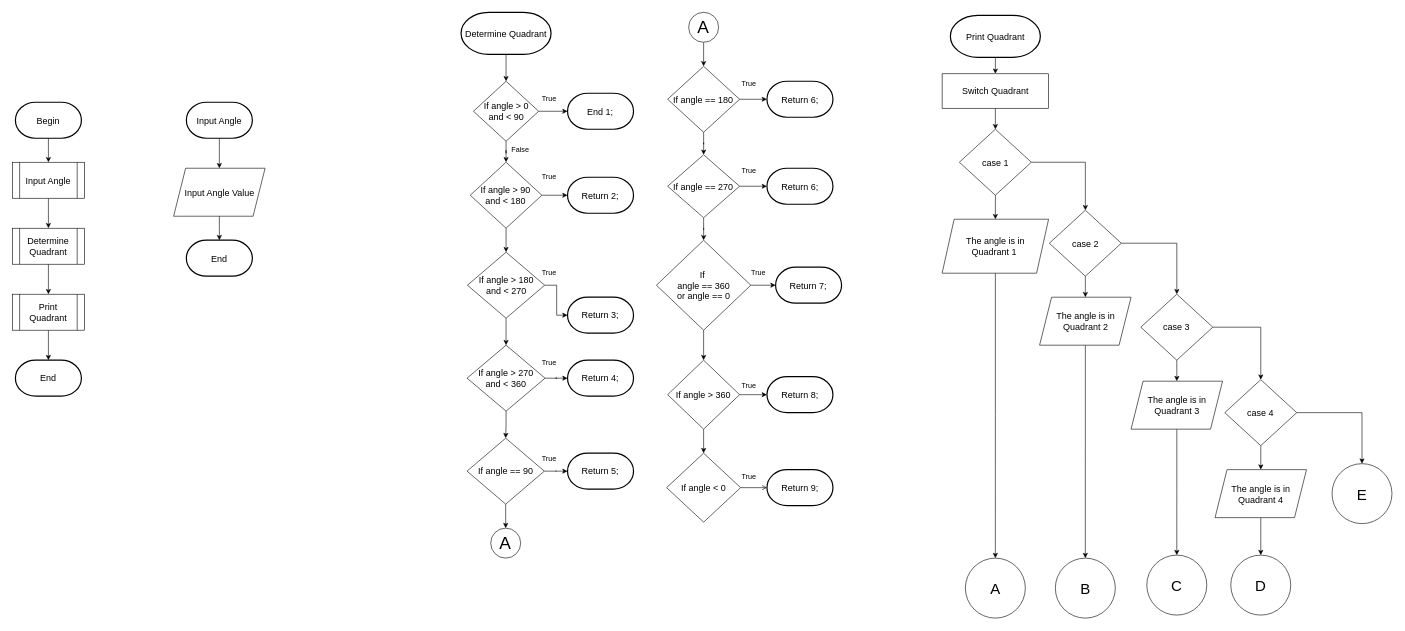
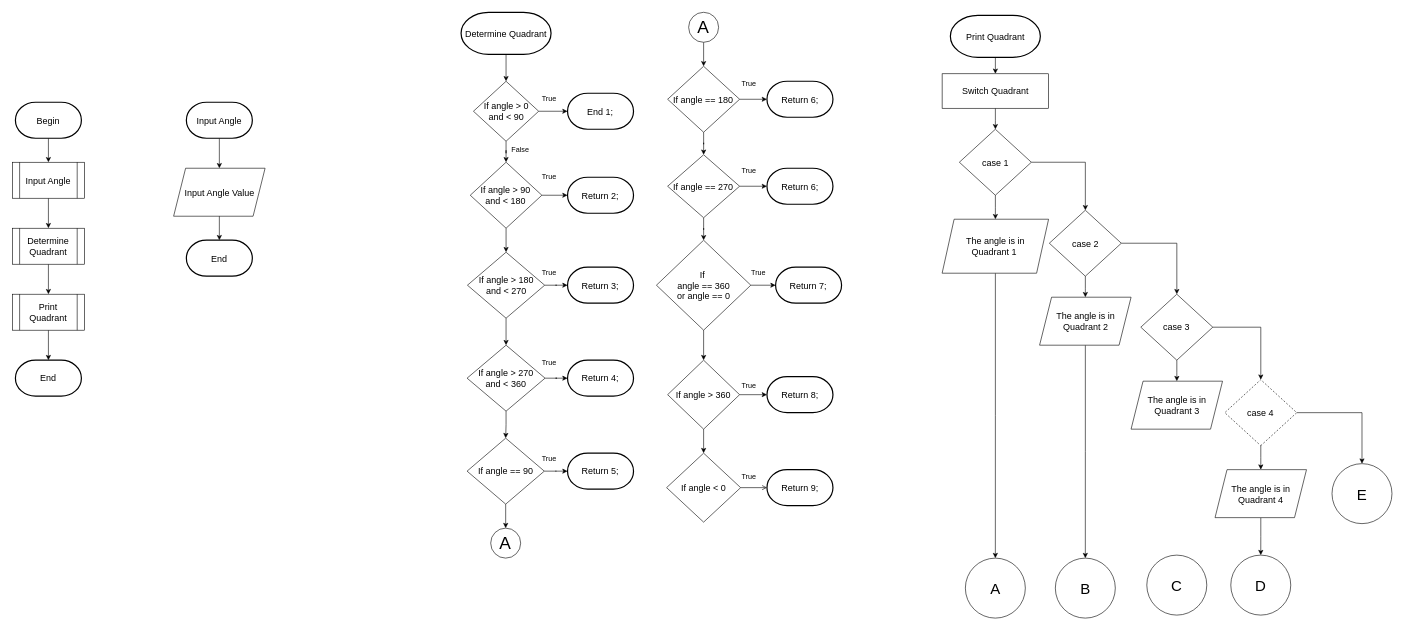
- <mxCell id="32" value="&lt;span style=&quot;font-size: 15px;&quot;&gt;Return 3;&lt;/span&gt;" style="strokeWidth=2;html=1;shape=mxgraph.flowchart.terminator;whiteSpace=wrap;" vertex="1" parent="1"><mxGeometry x="945.49" y="495" width="110" height="60" as="geometry" /></mxCell>
+ <mxCell id="32" value="&lt;span style=&quot;font-size: 15px;&quot;&gt;Return 3;&lt;/span&gt;" style="strokeWidth=2;html=1;shape=mxgraph.flowchart.terminator;whiteSpace=wrap;" vertex="1" parent="1"><mxGeometry x="945.49" y="445" width="110" height="60" as="geometry" /></mxCell>
- <mxCell id="92" value="&lt;font style=&quot;font-size: 15px;&quot;&gt;case 4&lt;br&gt;&lt;/font&gt;" style="rhombus;whiteSpace=wrap;html=1;flipH=0;flipV=1;" vertex="1" parent="1"><mxGeometry x="2041.25" y="632.5" width="120" height="110" as="geometry" /></mxCell>
+ <mxCell id="92" value="&lt;font style=&quot;font-size: 15px;&quot;&gt;case 4&lt;br&gt;&lt;/font&gt;" style="rhombus;whiteSpace=wrap;html=1;flipH=0;flipV=1;dashed=1;" vertex="1" parent="1"><mxGeometry x="2041.25" y="632.5" width="120" height="110" as="geometry" /></mxCell>
- <mxCell id="88" value="" style="edgeStyle=orthogonalEdgeStyle;rounded=0;orthogonalLoop=1;jettySize=auto;html=1;" edge="1" parent="1" source="89" target="95"><mxGeometry relative="1" as="geometry" /></mxCell>
